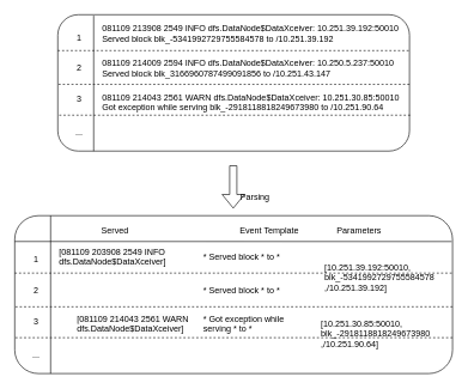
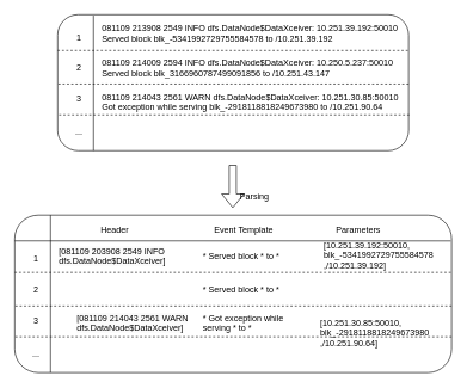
- <mxCell id="17" value="Served" style="text;html=1;strokeColor=none;fillColor=none;align=center;verticalAlign=middle;whiteSpace=wrap;rounded=0;" vertex="1" parent="1"><mxGeometry x="130" y="307" width="60" height="30" as="geometry" /></mxCell>
+ <mxCell id="17" value="Header" style="text;html=1;strokeColor=none;fillColor=none;align=center;verticalAlign=middle;whiteSpace=wrap;rounded=0;" vertex="1" parent="1"><mxGeometry x="130" y="307" width="60" height="30" as="geometry" /></mxCell>
- <mxCell id="18" value="Event Template" style="text;html=1;strokeColor=none;fillColor=none;align=center;verticalAlign=middle;whiteSpace=wrap;rounded=0;" vertex="1" parent="1"><mxGeometry x="325" y="307" width="100" height="30" as="geometry" /></mxCell>
+ <mxCell id="18" value="Event Template" style="text;html=1;strokeColor=none;fillColor=none;align=center;verticalAlign=middle;whiteSpace=wrap;rounded=0;" vertex="1" parent="1"><mxGeometry x="290" y="307" width="100" height="30" as="geometry" /></mxCell>
- <mxCell id="26" value="[10.251.39.192:50010,&lt;br&gt;blk_-5341992729755584578&lt;br&gt;,/10.251.39.192]" style="text;html=1;strokeColor=none;fillColor=none;align=left;verticalAlign=middle;whiteSpace=wrap;rounded=0;" vertex="1" parent="1"><mxGeometry x="450" y="372" width="160" height="30" as="geometry" /></mxCell>
+ <mxCell id="26" value="[10.251.39.192:50010,&lt;br&gt;blk_-5341992729755584578&lt;br&gt;,/10.251.39.192]" style="text;html=1;strokeColor=none;fillColor=none;align=left;verticalAlign=middle;whiteSpace=wrap;rounded=0;" vertex="1" parent="1"><mxGeometry x="450" y="342" width="160" height="30" as="geometry" /></mxCell>
